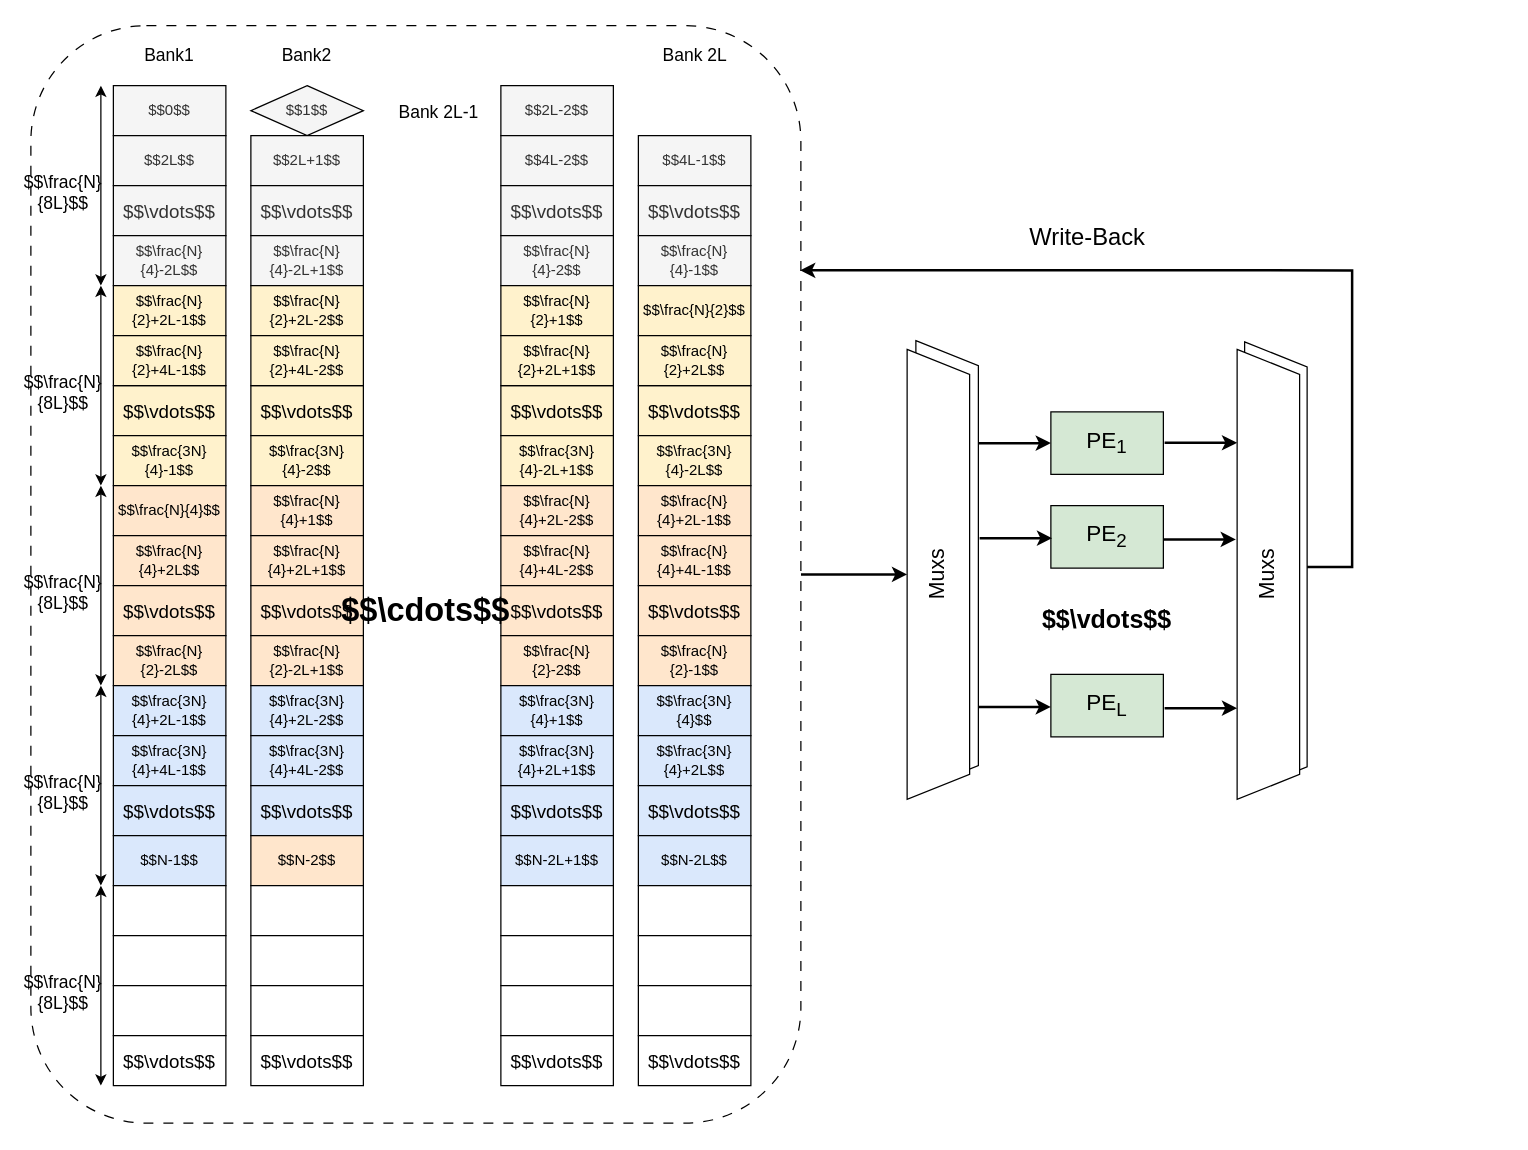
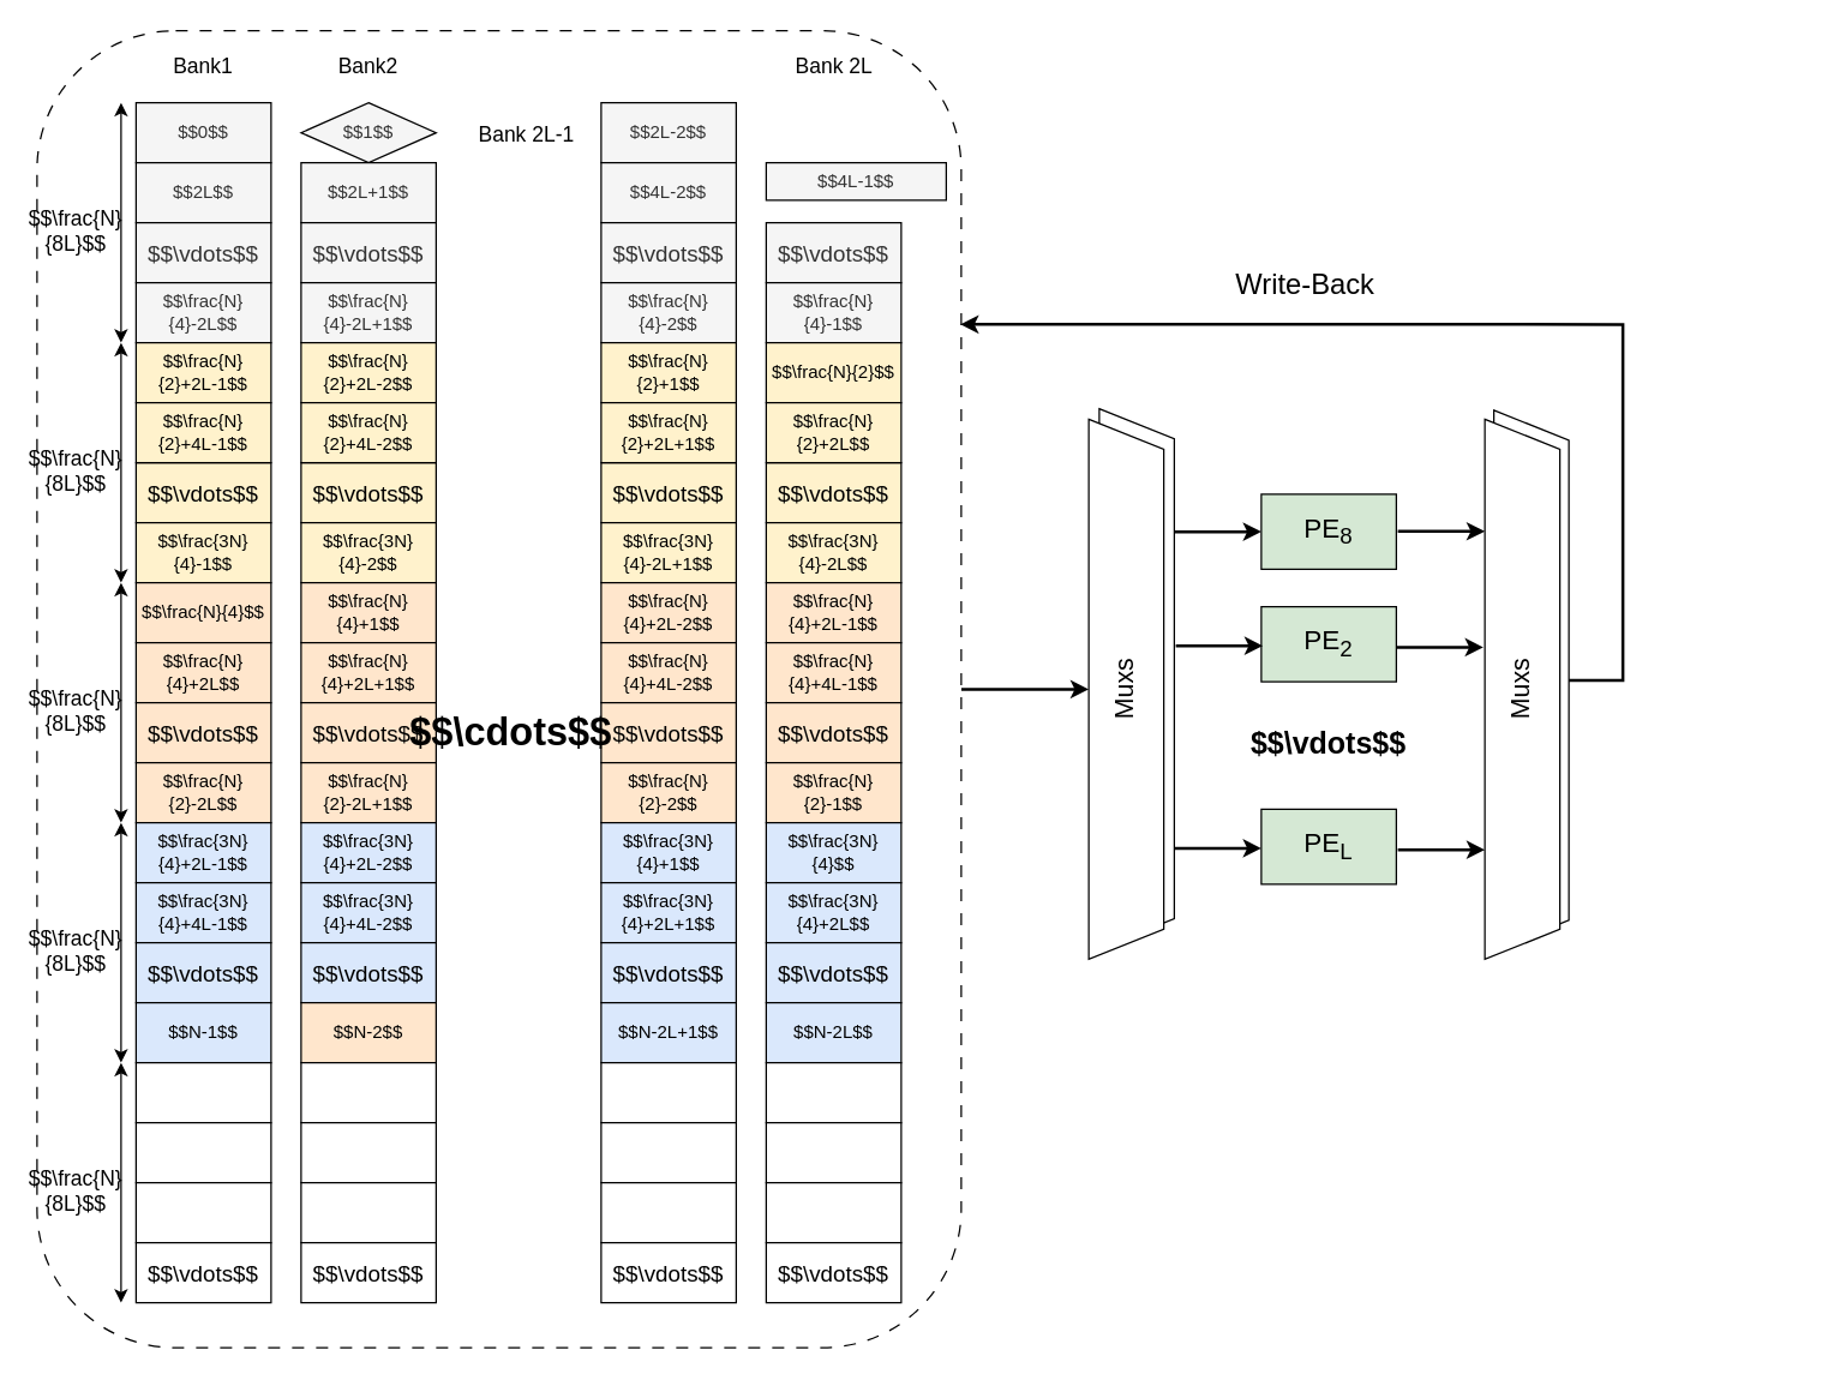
- <mxCell id="65" value="$$4L-1$$" style="rounded=0;whiteSpace=wrap;html=1;fontSize=12;fillColor=#f5f5f5;strokeColor=default;fontColor=#333333;" parent="1" vertex="1"><mxGeometry x="510" y="108" width="90" height="40" as="geometry" /></mxCell>
+ <mxCell id="65" value="$$4L-1$$" style="rounded=0;whiteSpace=wrap;html=1;fontSize=12;fillColor=#f5f5f5;strokeColor=default;fontColor=#333333;" parent="1" vertex="1"><mxGeometry x="510" y="108" width="120" height="25" as="geometry" /></mxCell>
- <mxCell id="101" value="&lt;font style=&quot;font-size: 18px;&quot;&gt;PE&lt;sub&gt;1&lt;/sub&gt;&lt;/font&gt;" style="rounded=0;whiteSpace=wrap;html=1;fillColor=#d5e8d4;strokeColor=default;" parent="1" vertex="1"><mxGeometry x="840" y="329" width="90" height="50" as="geometry" /></mxCell>
+ <mxCell id="101" value="&lt;font style=&quot;font-size: 18px;&quot;&gt;PE&lt;sub&gt;8&lt;/sub&gt;&lt;/font&gt;" style="rounded=0;whiteSpace=wrap;html=1;fillColor=#d5e8d4;strokeColor=default;" parent="1" vertex="1"><mxGeometry x="840" y="329" width="90" height="50" as="geometry" /></mxCell>
